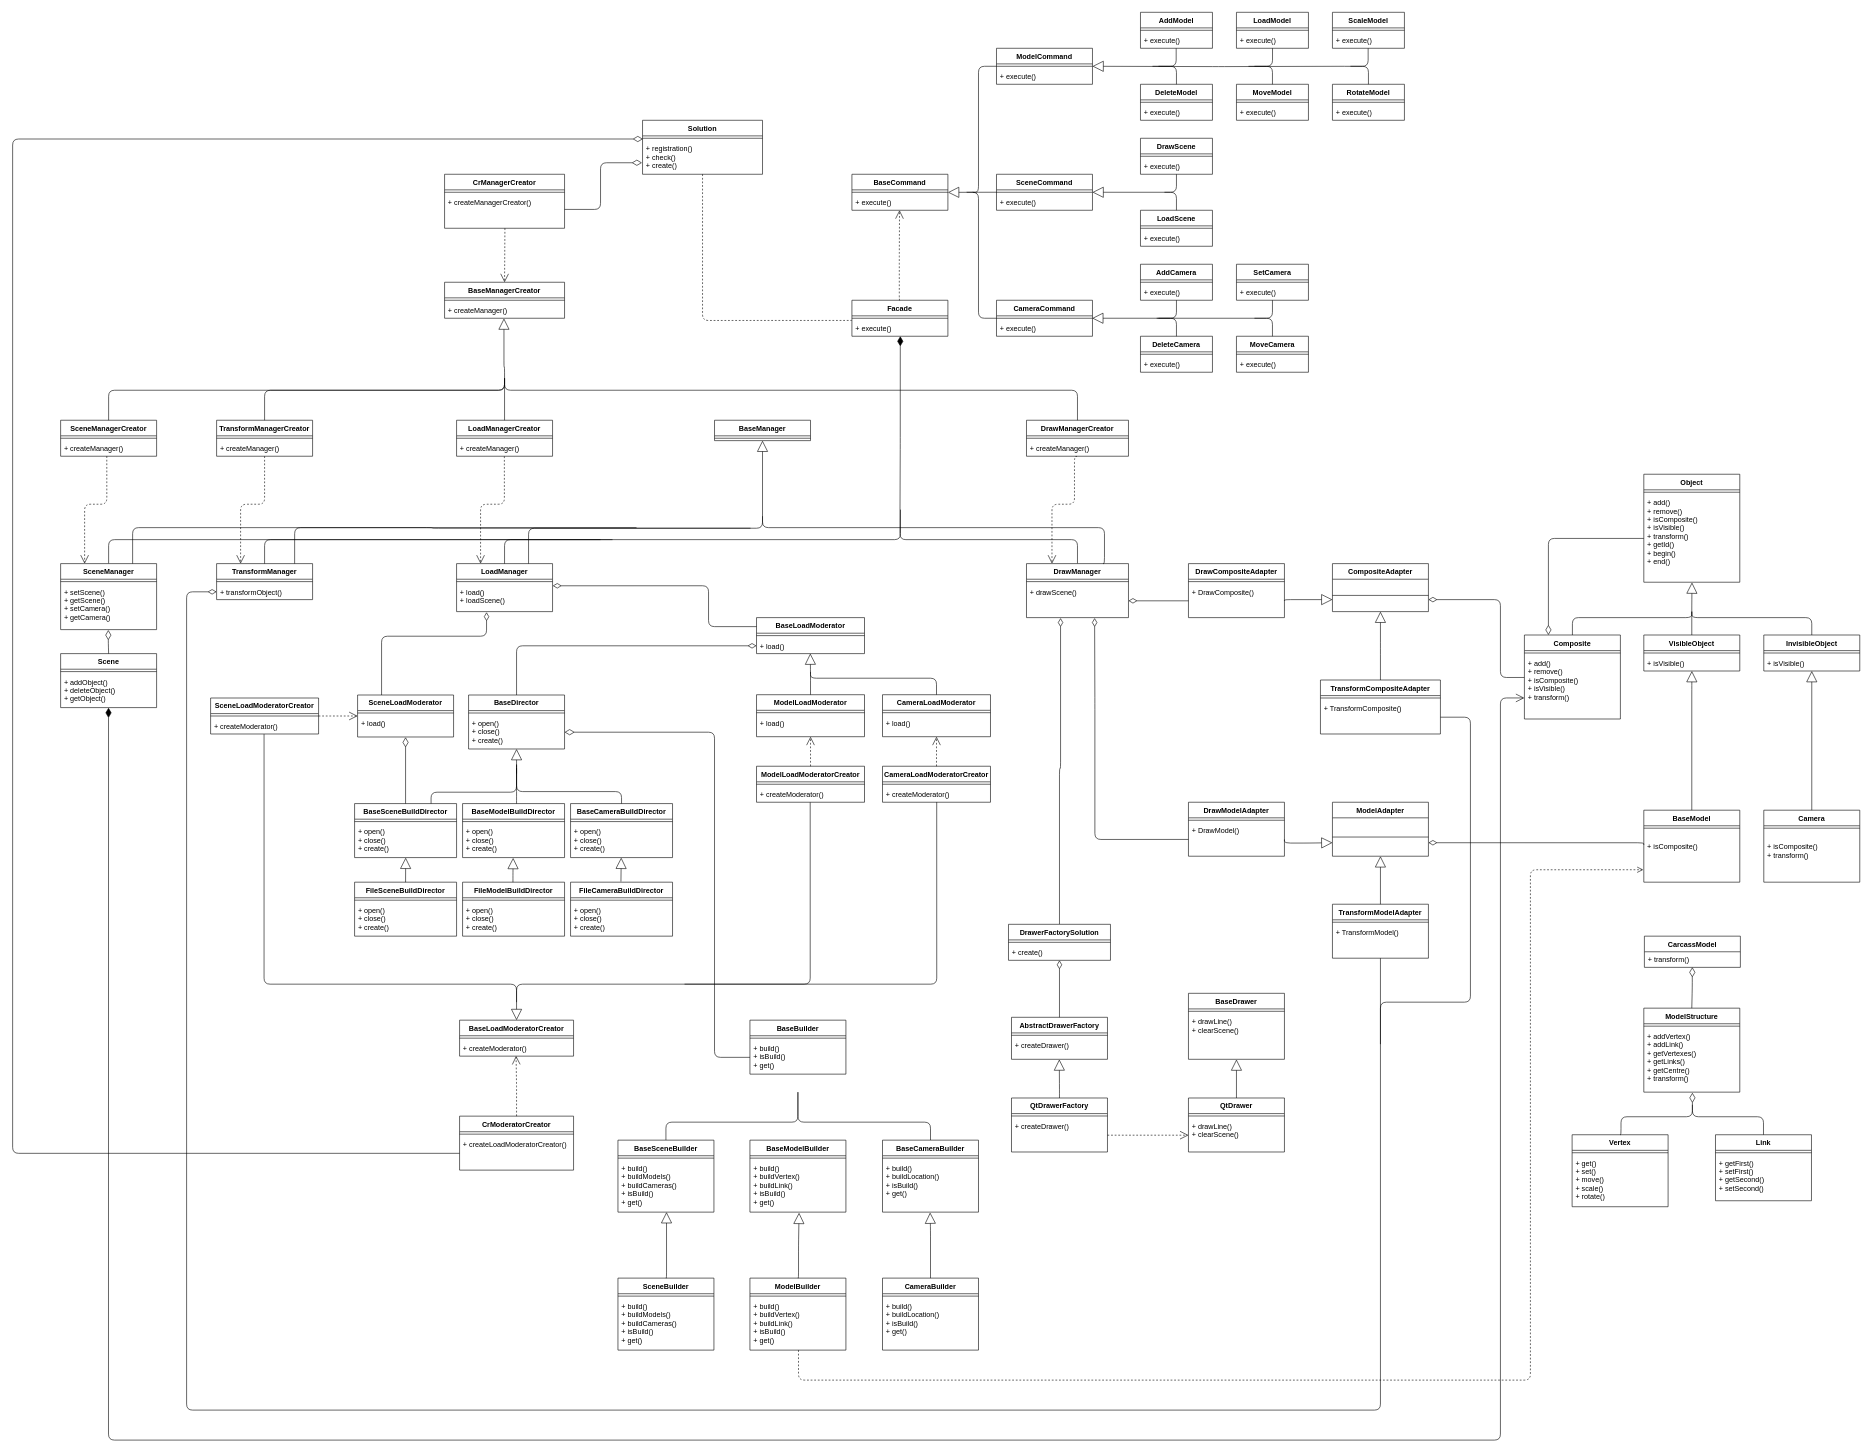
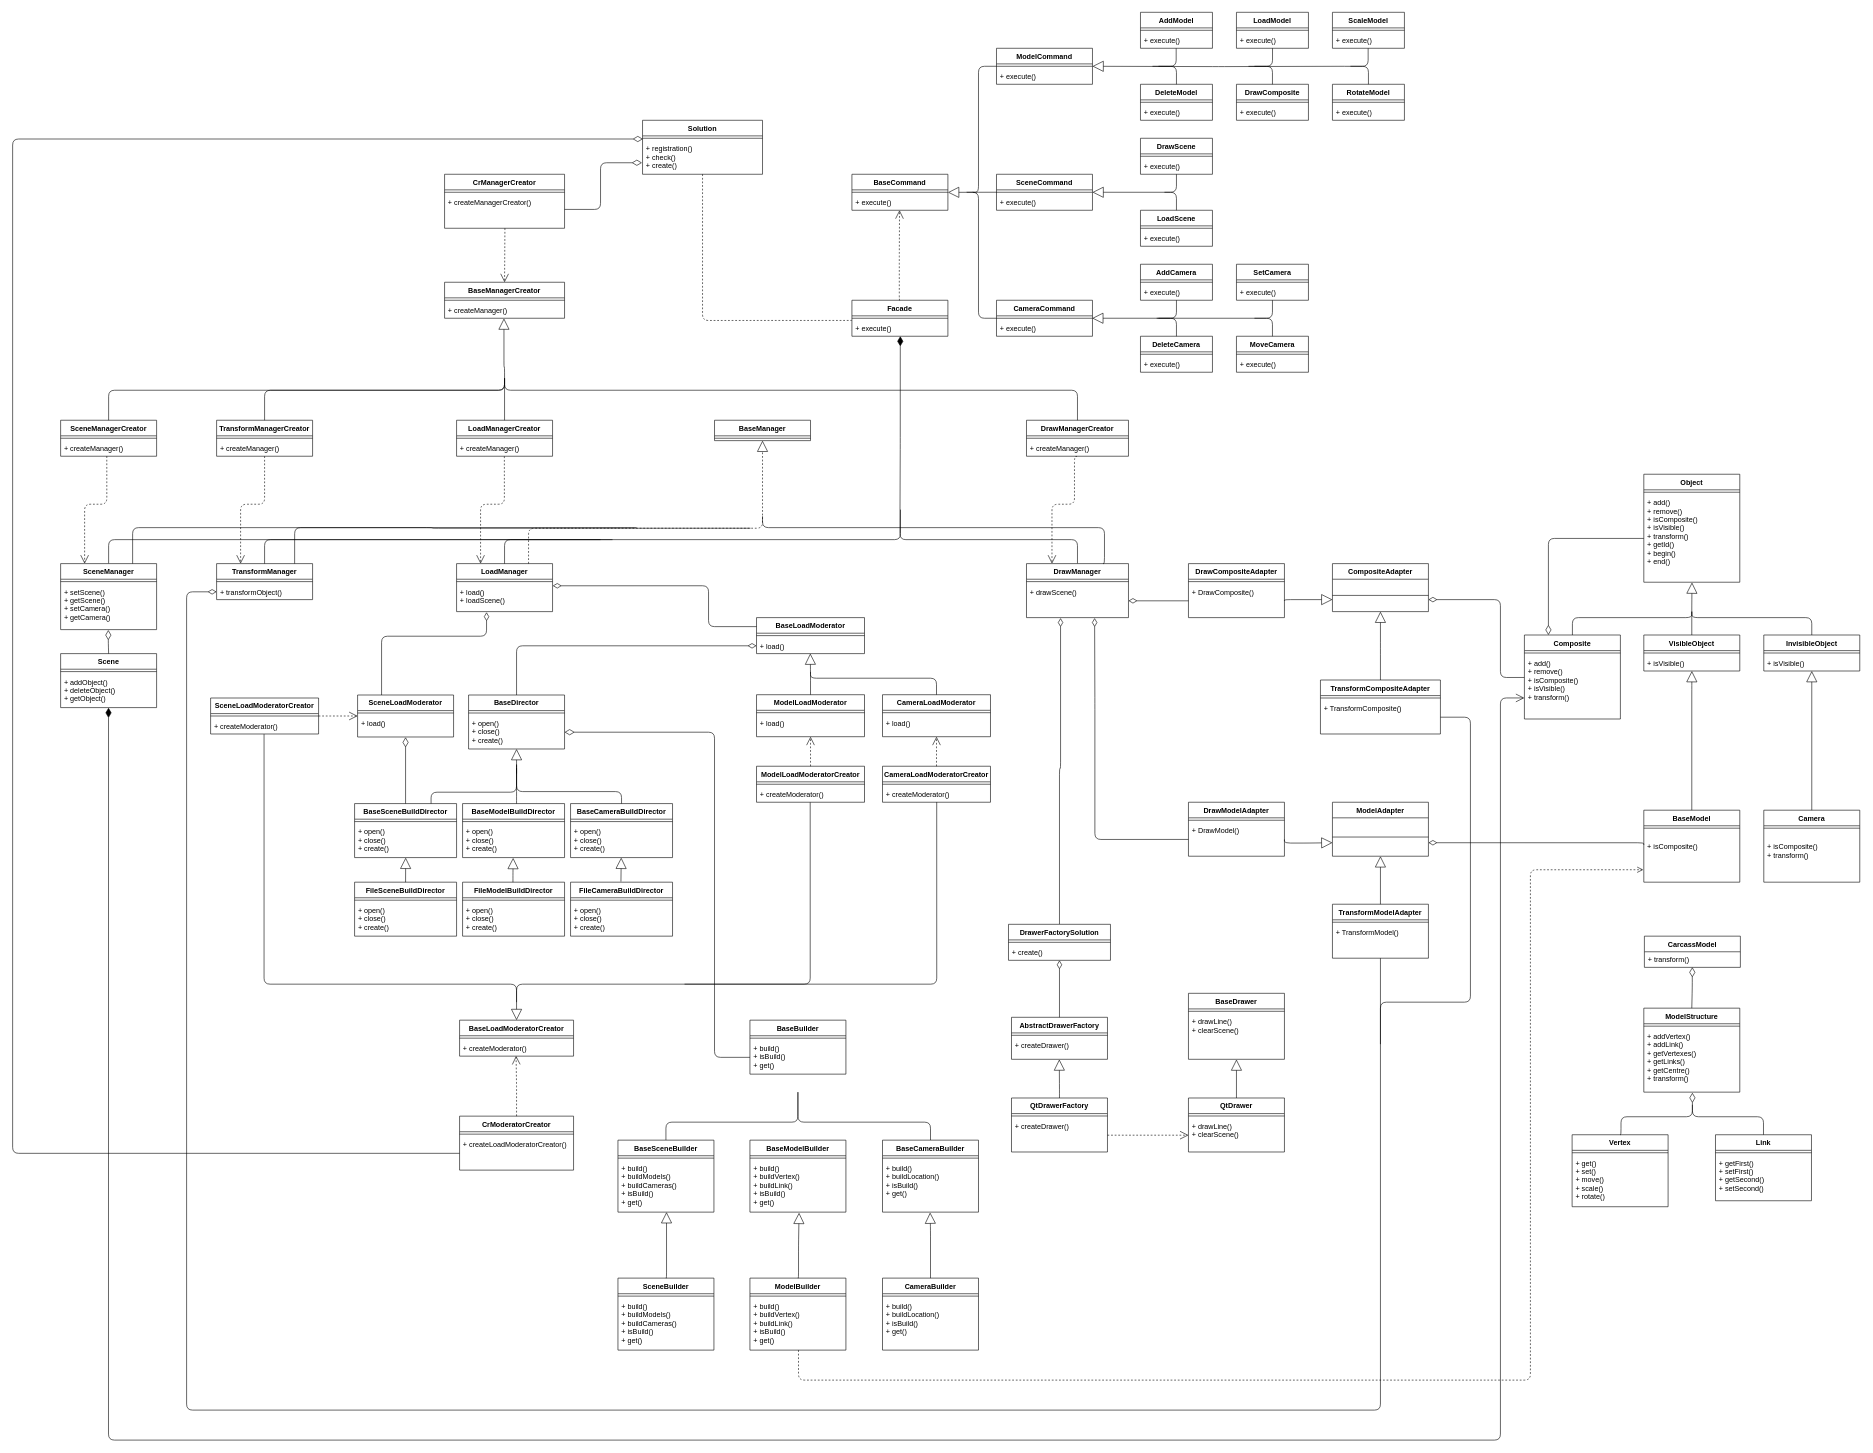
- <mxCell id="110" value="MoveModel" style="swimlane;fontStyle=1;align=center;verticalAlign=top;childLayout=stackLayout;horizontal=1;startSize=26;horizontalStack=0;resizeParent=1;resizeParentMax=0;resizeLast=0;collapsible=1;marginBottom=0;" parent="1" vertex="1"><mxGeometry x="2060" y="140" width="120" height="60" as="geometry" /></mxCell>
+ <mxCell id="110" value="DrawComposite" style="swimlane;fontStyle=1;align=center;verticalAlign=top;childLayout=stackLayout;horizontal=1;startSize=26;horizontalStack=0;resizeParent=1;resizeParentMax=0;resizeLast=0;collapsible=1;marginBottom=0;" parent="1" vertex="1"><mxGeometry x="2060" y="140" width="120" height="60" as="geometry" /></mxCell>
- <mxCell id="20" value="" style="endArrow=block;endSize=16;endFill=0;html=1;entryX=0.5;entryY=1;entryDx=0;entryDy=0;edgeStyle=orthogonalEdgeStyle;exitX=0.75;exitY=0;exitDx=0;exitDy=0;" parent="1" source="10" target="18" edge="1"><mxGeometry x="0.081" width="160" relative="1" as="geometry"><mxPoint x="1700" y="869" as="sourcePoint" /><mxPoint x="1670" y="929" as="targetPoint" /><Array as="points"><mxPoint x="880" y="880" /><mxPoint x="1270" y="880" /></Array><mxPoint as="offset" /></mxGeometry></mxCell>
+ <mxCell id="20" value="" style="endArrow=block;endSize=16;endFill=0;html=1;entryX=0.5;entryY=1;entryDx=0;entryDy=0;edgeStyle=orthogonalEdgeStyle;exitX=0.75;exitY=0;exitDx=0;exitDy=0;dashed=1;" parent="1" source="10" target="18" edge="1"><mxGeometry x="0.081" width="160" relative="1" as="geometry"><mxPoint x="1700" y="869" as="sourcePoint" /><mxPoint x="1670" y="929" as="targetPoint" /><Array as="points"><mxPoint x="880" y="880" /><mxPoint x="1270" y="880" /></Array><mxPoint as="offset" /></mxGeometry></mxCell>
